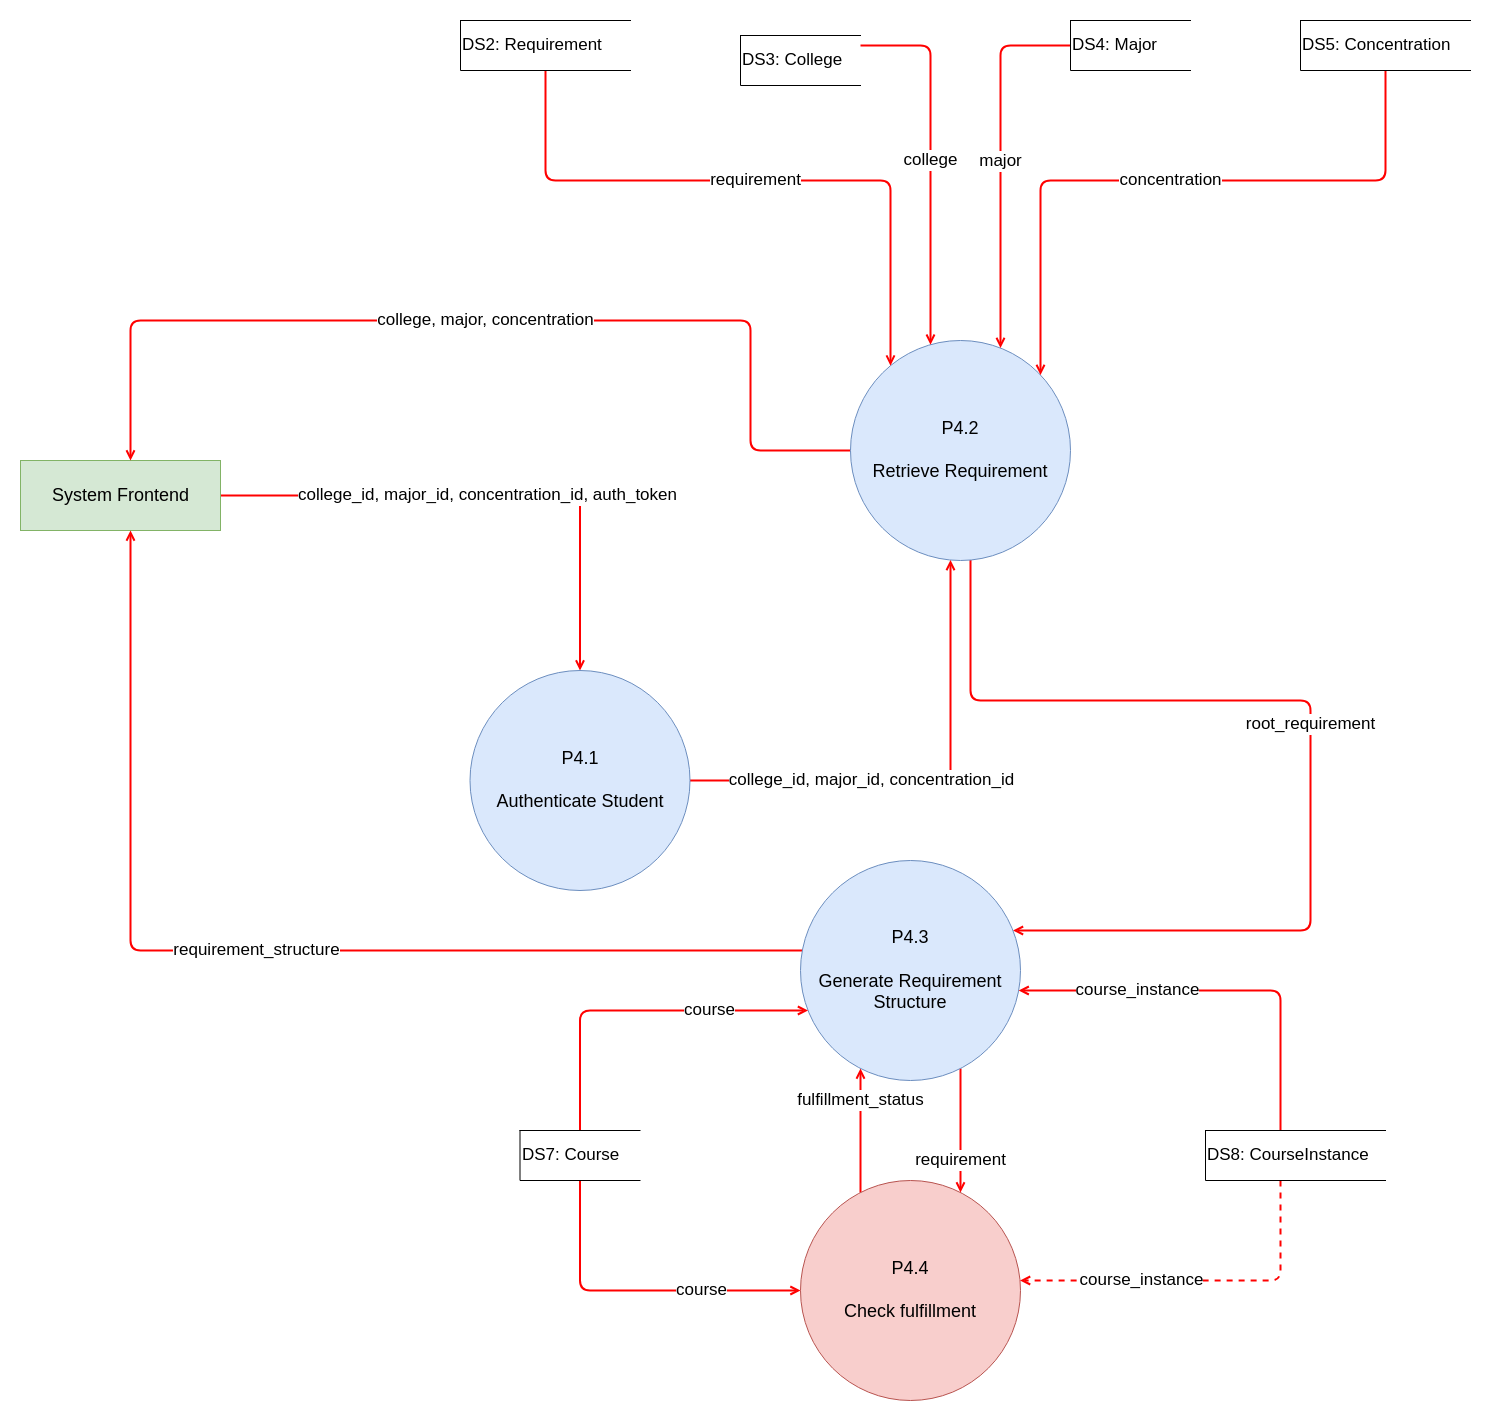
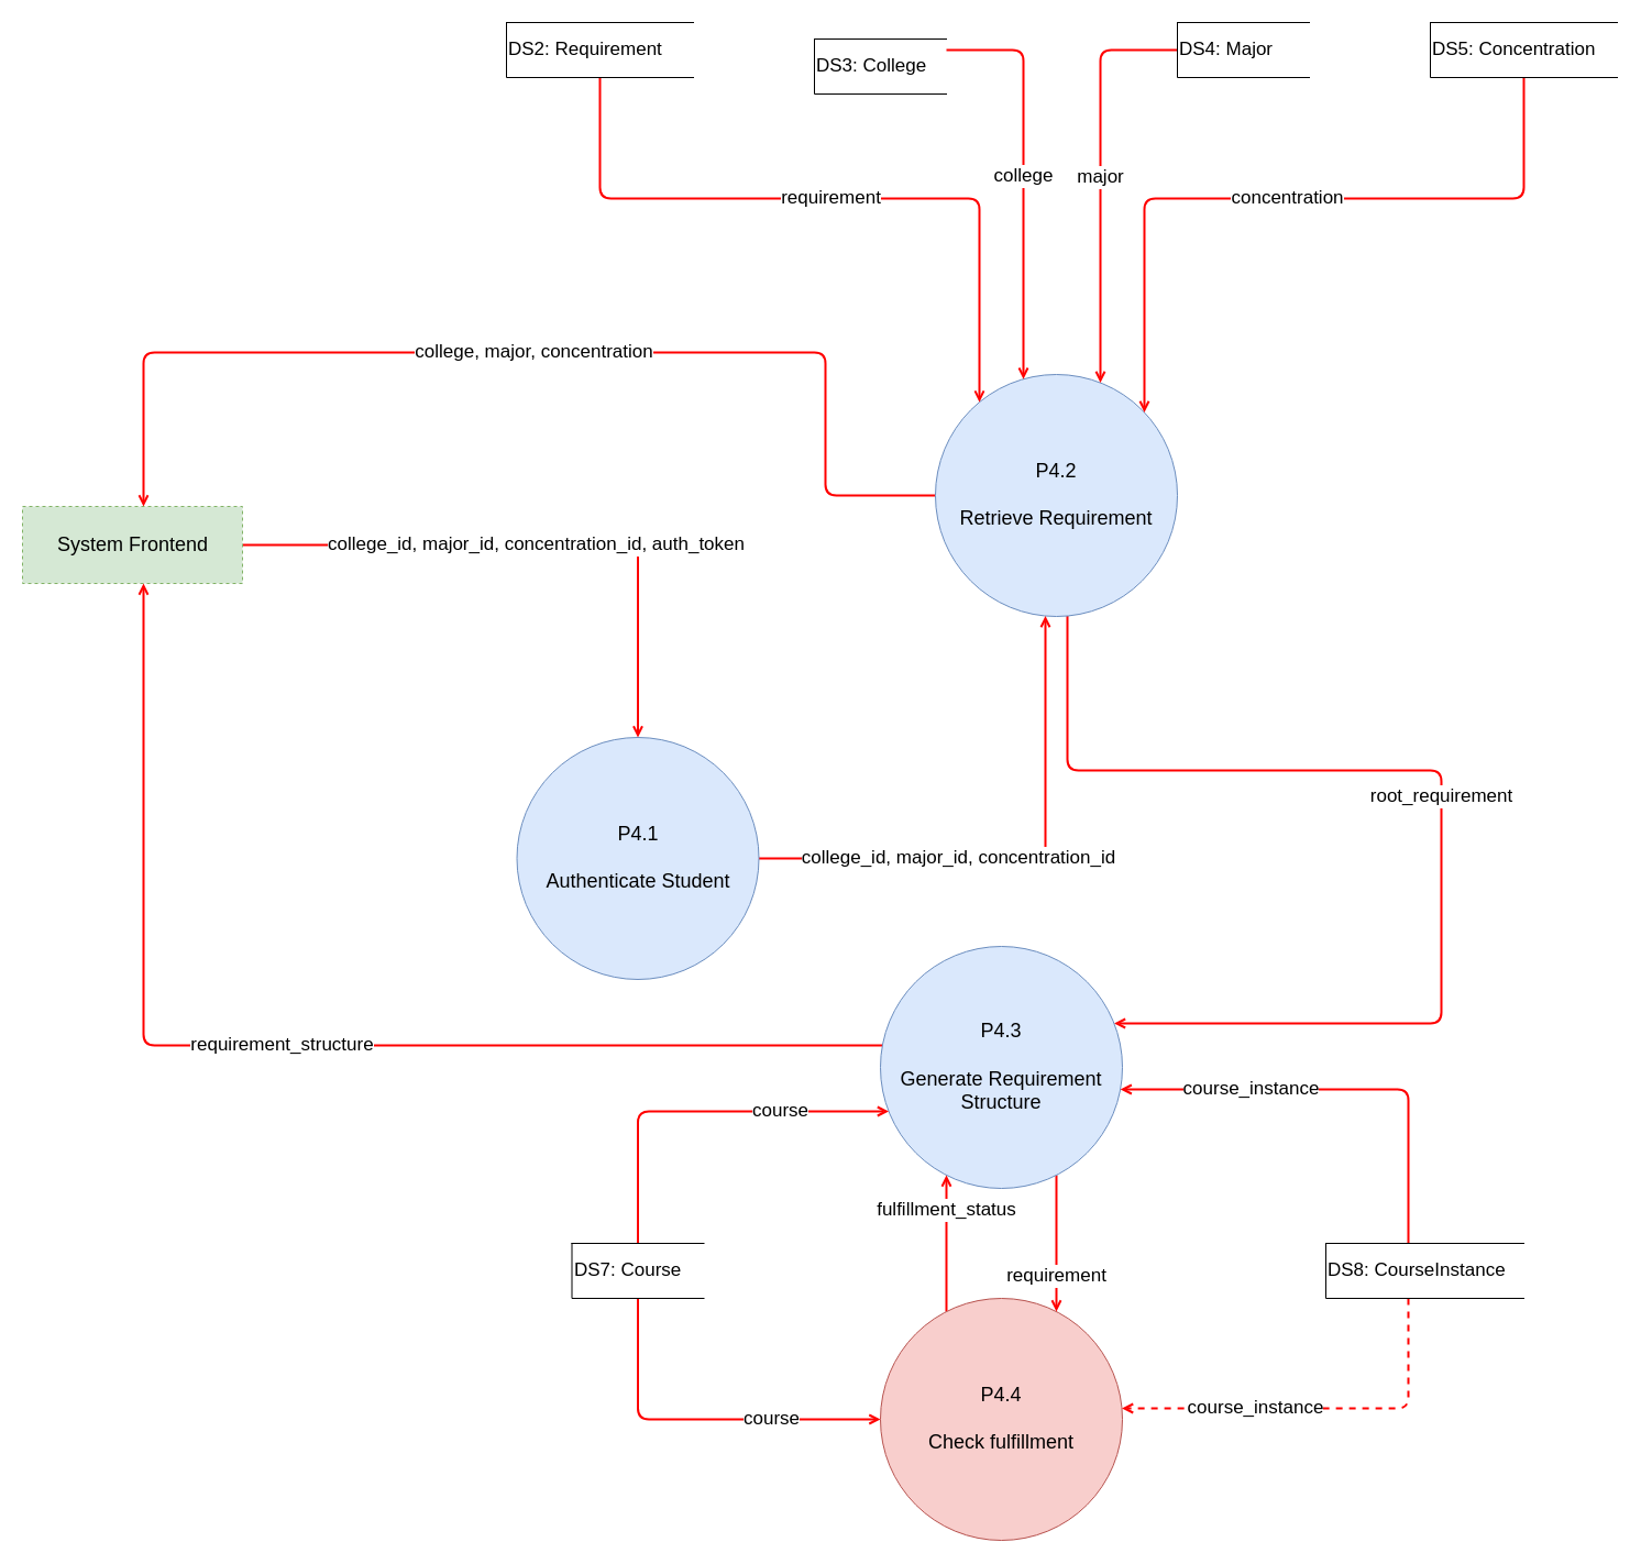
- <mxCell id="3" value="System Frontend" style="html=1;dashed=0;whitespace=wrap;fillColor=#d5e8d4;strokeColor=#82b366;fontSize=18;" vertex="1" parent="1"><mxGeometry x="20" y="460" width="200" height="70" as="geometry" /></mxCell>
+ <mxCell id="3" value="System Frontend" style="html=1;dashed=1;whitespace=wrap;fillColor=#d5e8d4;strokeColor=#82b366;fontSize=18;" vertex="1" parent="1"><mxGeometry x="20" y="460" width="200" height="70" as="geometry" /></mxCell>
